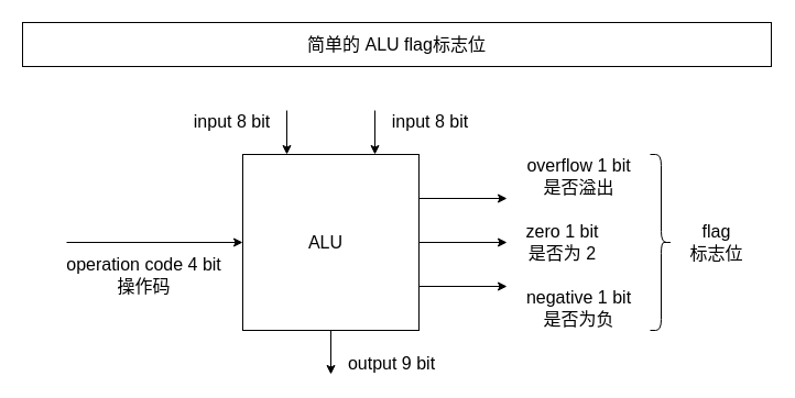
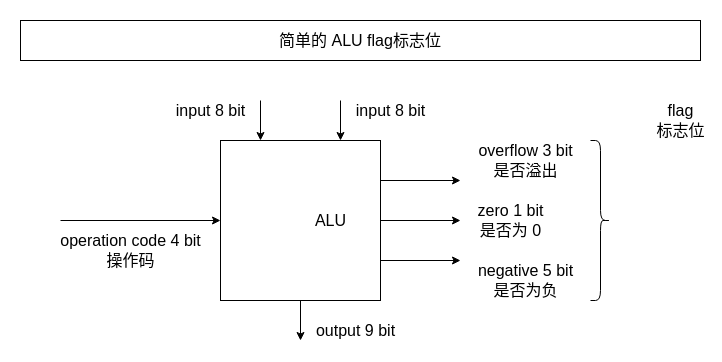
- <mxCell id="14" value="overflow 1 bit&lt;br style=&quot;font-size: 16px;&quot;&gt;是否溢出" style="text;html=1;align=center;verticalAlign=middle;resizable=0;points=[];autosize=1;strokeColor=none;fillColor=none;fontSize=16;container=0;" parent="1" vertex="1"><mxGeometry x="470" y="140" width="110" height="40" as="geometry" /></mxCell>
+ <mxCell id="14" value="overflow 3 bit&lt;br style=&quot;font-size: 16px;&quot;&gt;是否溢出" style="text;html=1;align=center;verticalAlign=middle;resizable=0;points=[];autosize=1;strokeColor=none;fillColor=none;fontSize=16;container=0;" parent="1" vertex="1"><mxGeometry x="470" y="140" width="110" height="40" as="geometry" /></mxCell>
- <mxCell id="20" value="ALU" style="text;html=1;align=center;verticalAlign=middle;resizable=0;points=[];autosize=1;strokeColor=none;fillColor=none;fontSize=16;container=0;" parent="1" vertex="1"><mxGeometry x="270" y="210" width="50" height="20" as="geometry" /></mxCell>
+ <mxCell id="20" value="ALU" style="text;html=1;align=center;verticalAlign=middle;resizable=0;points=[];autosize=1;strokeColor=none;fillColor=none;fontSize=16;container=0;" parent="1" vertex="1"><mxGeometry x="305" y="210" width="50" height="20" as="geometry" /></mxCell>
- <mxCell id="16" value="zero 1 bit&lt;br style=&quot;font-size: 16px;&quot;&gt;是否为 2" style="text;html=1;align=center;verticalAlign=middle;resizable=0;points=[];autosize=1;strokeColor=none;fillColor=none;fontSize=16;container=0;" parent="1" vertex="1"><mxGeometry x="470" y="200" width="80" height="40" as="geometry" /></mxCell>
+ <mxCell id="16" value="zero 1 bit&lt;br style=&quot;font-size: 16px;&quot;&gt;是否为 0" style="text;html=1;align=center;verticalAlign=middle;resizable=0;points=[];autosize=1;strokeColor=none;fillColor=none;fontSize=16;container=0;" parent="1" vertex="1"><mxGeometry x="470" y="200" width="80" height="40" as="geometry" /></mxCell>
- <mxCell id="13" value="flag&lt;br style=&quot;font-size: 16px;&quot;&gt;标志位" style="text;html=1;align=center;verticalAlign=middle;resizable=0;points=[];autosize=1;strokeColor=none;fillColor=none;fontSize=16;container=0;" parent="1" vertex="1"><mxGeometry x="620" y="200" width="60" height="40" as="geometry" /></mxCell>
+ <mxCell id="13" value="flag&lt;br style=&quot;font-size: 16px;&quot;&gt;标志位" style="text;html=1;align=center;verticalAlign=middle;resizable=0;points=[];autosize=1;strokeColor=none;fillColor=none;fontSize=16;container=0;" parent="1" vertex="1"><mxGeometry x="650" y="100" width="60" height="40" as="geometry" /></mxCell>
- <mxCell id="19" value="negative 1 bit&lt;br style=&quot;font-size: 16px&quot;&gt;是否为负" style="text;html=1;align=center;verticalAlign=middle;resizable=0;points=[];autosize=1;strokeColor=none;fillColor=none;fontSize=16;container=0;" parent="1" vertex="1"><mxGeometry x="470" y="260" width="110" height="40" as="geometry" /></mxCell>
+ <mxCell id="19" value="negative 5 bit&lt;br style=&quot;font-size: 16px&quot;&gt;是否为负" style="text;html=1;align=center;verticalAlign=middle;resizable=0;points=[];autosize=1;strokeColor=none;fillColor=none;fontSize=16;container=0;" parent="1" vertex="1"><mxGeometry x="470" y="260" width="110" height="40" as="geometry" /></mxCell>
